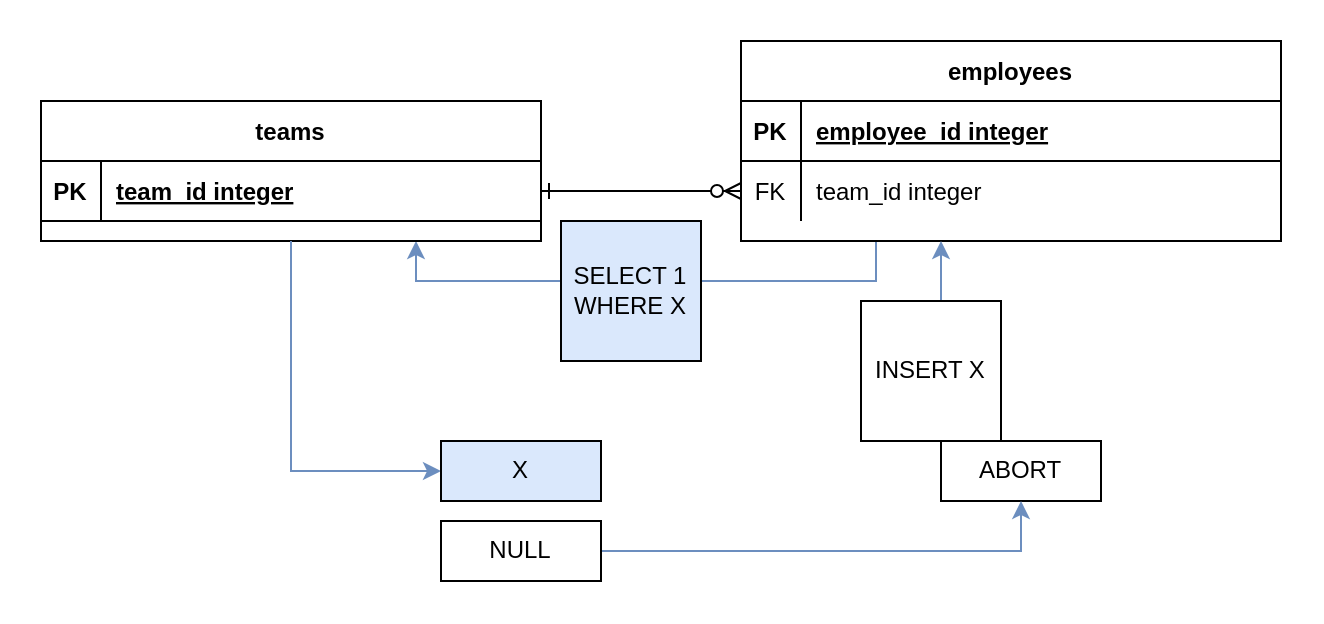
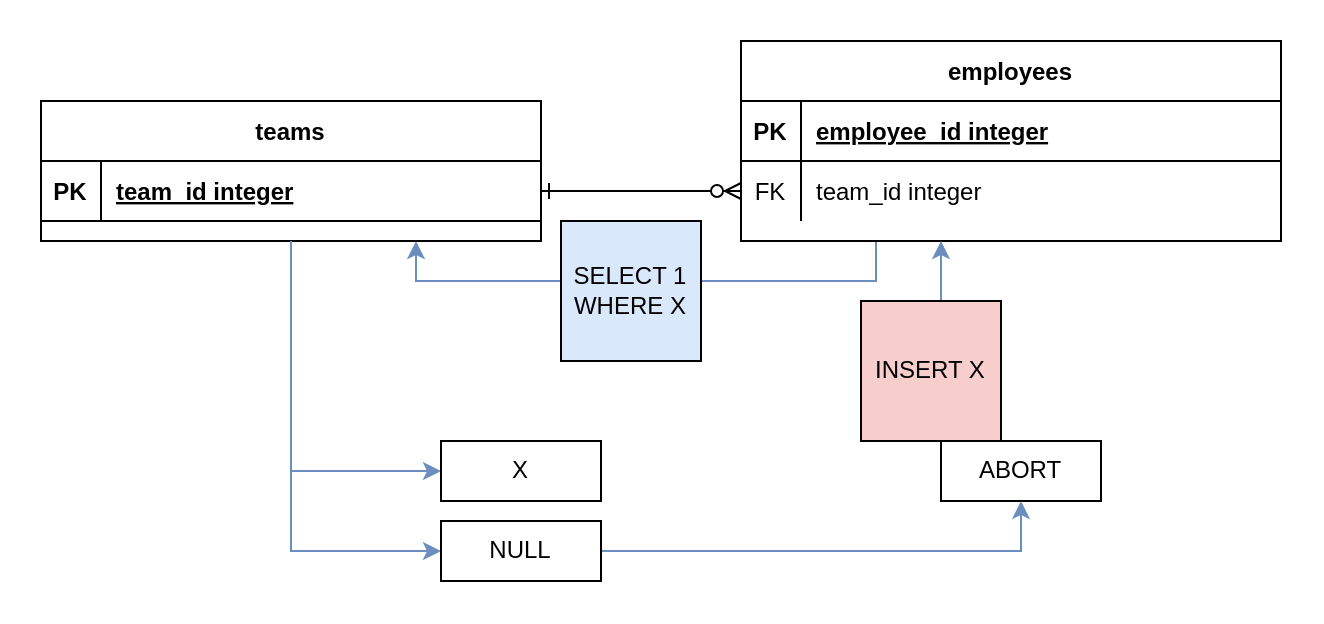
- <mxCell id="17" value="INSERT X" style="whiteSpace=wrap;html=1;aspect=fixed;" parent="1" vertex="1"><mxGeometry x="430" y="150" width="70" height="70" as="geometry" /></mxCell>
+ <mxCell id="17" value="INSERT X" style="whiteSpace=wrap;html=1;aspect=fixed;fillColor=#f8cecc;" parent="1" vertex="1"><mxGeometry x="430" y="150" width="70" height="70" as="geometry" /></mxCell>
- <mxCell id="21" value="X" style="rounded=0;whiteSpace=wrap;html=1;fillColor=#dae8fc;" parent="1" vertex="1"><mxGeometry x="220" y="220" width="80" height="30" as="geometry" /></mxCell>
+ <mxCell id="21" value="X" style="rounded=0;whiteSpace=wrap;html=1;" parent="1" vertex="1"><mxGeometry x="220" y="220" width="80" height="30" as="geometry" /></mxCell>
+ <mxCell id="11" style="edgeStyle=orthogonalEdgeStyle;rounded=0;orthogonalLoop=1;jettySize=auto;html=1;exitX=0.5;exitY=1;exitDx=0;exitDy=0;entryX=0;entryY=0.5;entryDx=0;entryDy=0;fillColor=#dae8fc;strokeColor=#6c8ebf;" parent="1" source="12" target="23" edge="1"><mxGeometry relative="1" as="geometry" /></mxCell>
